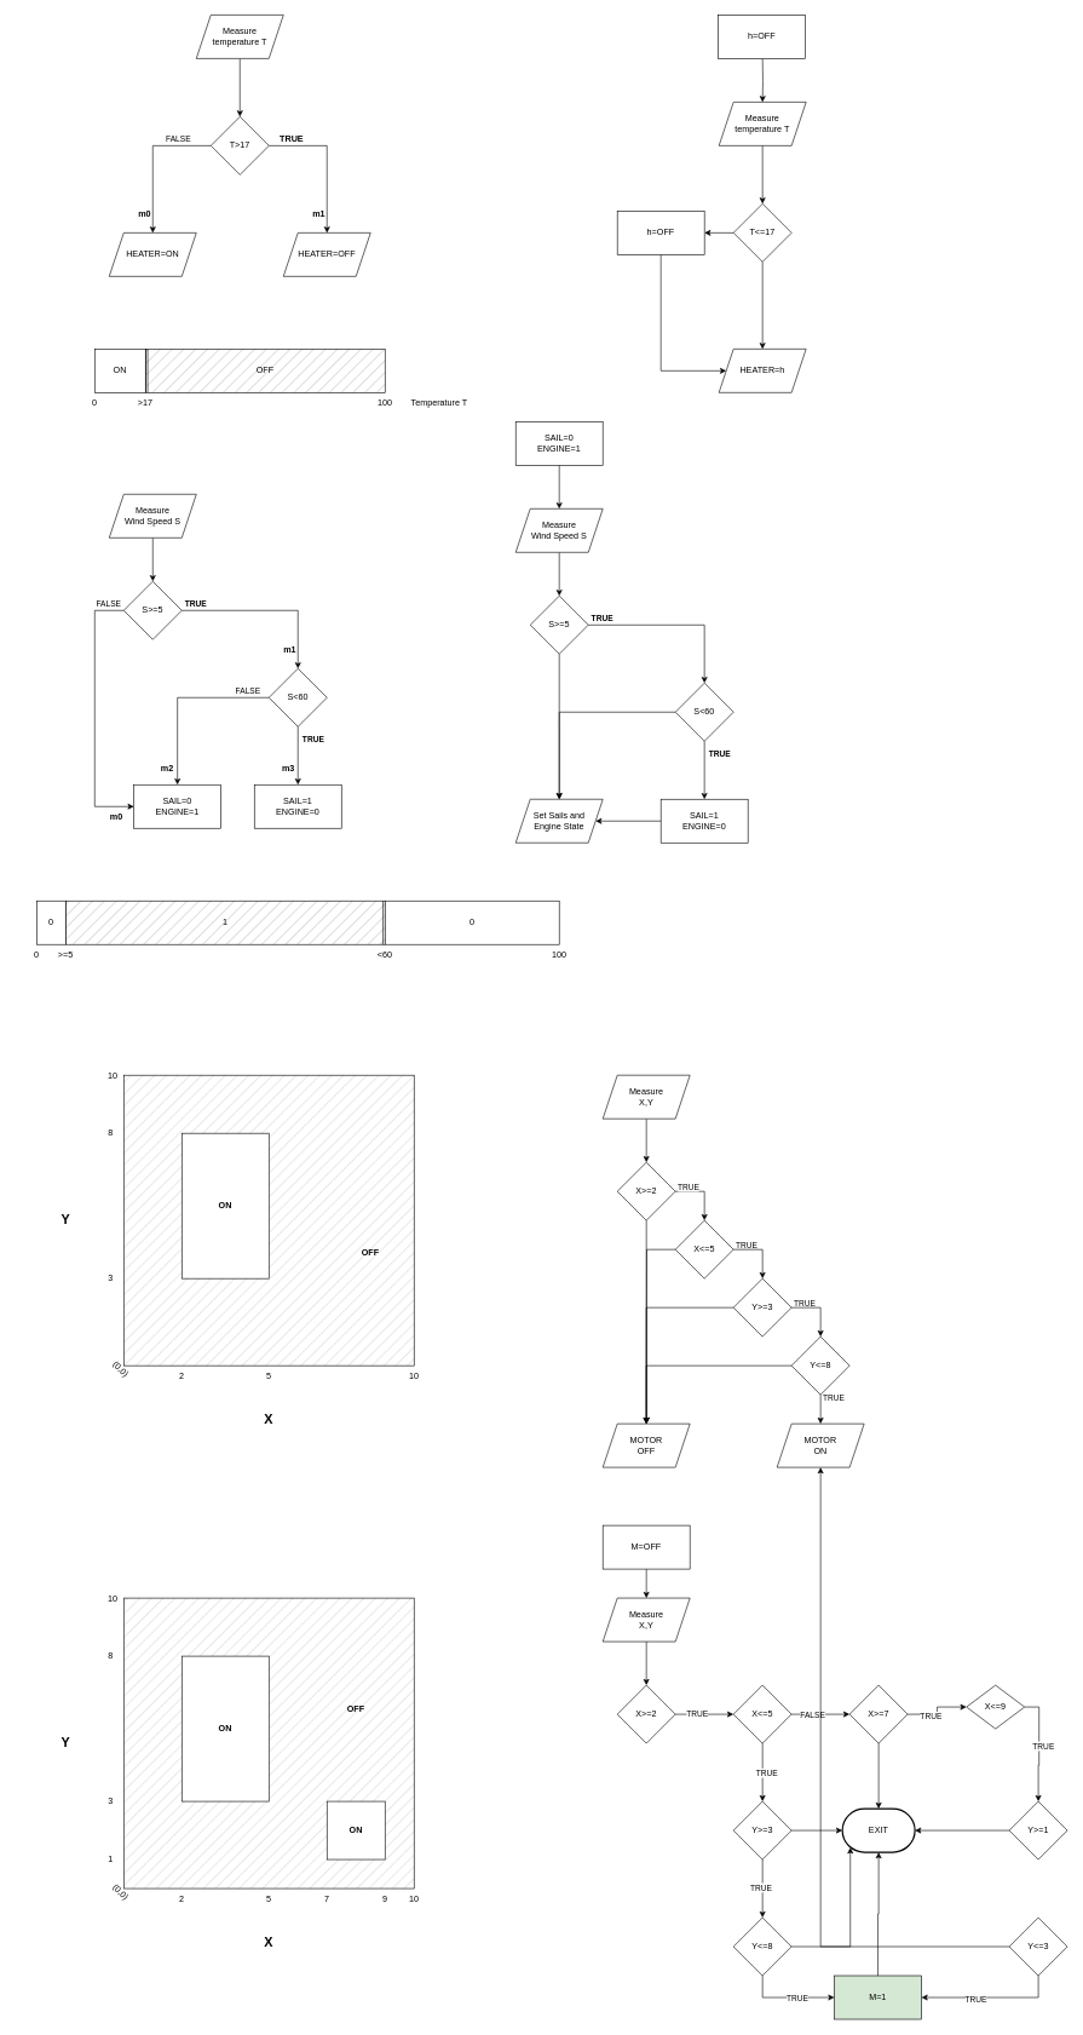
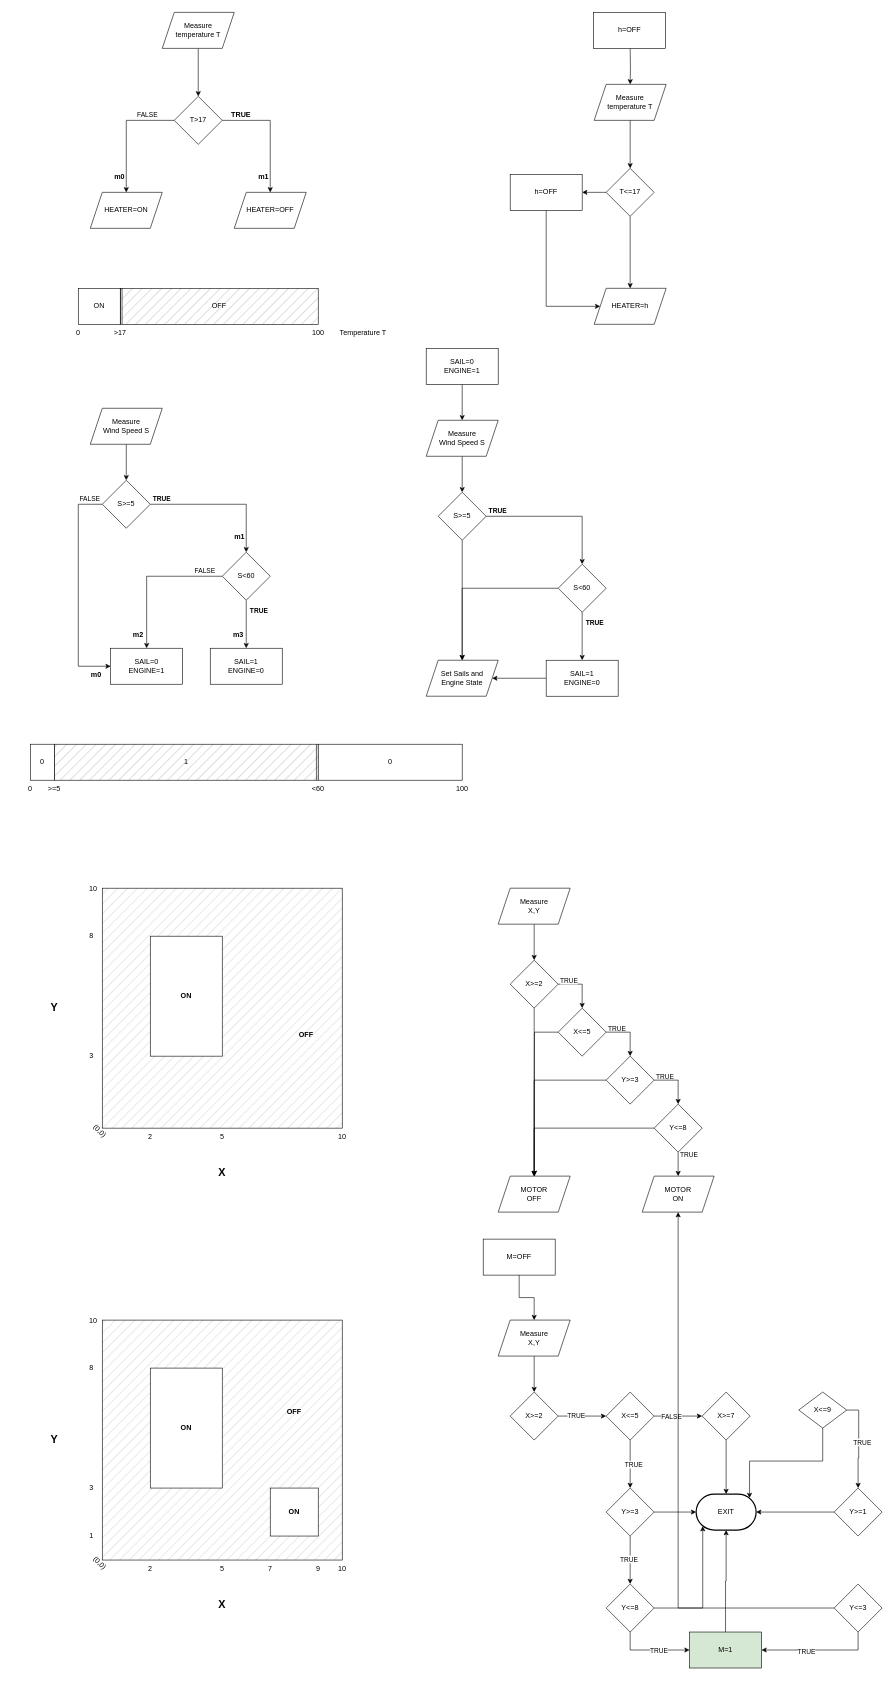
- <mxCell id="146" value="M=OFF" style="rounded=0;whiteSpace=wrap;html=1;" vertex="1" parent="1"><mxGeometry x="830" y="2100" width="120" height="60" as="geometry" /></mxCell>
+ <mxCell id="146" value="M=OFF" style="rounded=0;whiteSpace=wrap;html=1;" vertex="1" parent="1"><mxGeometry x="805" y="2065" width="120" height="60" as="geometry" /></mxCell>
- <mxCell id="110" style="edgeStyle=orthogonalEdgeStyle;rounded=0;orthogonalLoop=1;jettySize=auto;html=1;exitX=1;exitY=0.5;exitDx=0;exitDy=0;entryX=0;entryY=0.5;entryDx=0;entryDy=0;" parent="1" source="112" target="115" edge="1"><mxGeometry relative="1" as="geometry" /></mxCell>
- <mxCell id="111" value="TRUE" style="edgeLabel;html=1;align=center;verticalAlign=middle;resizable=0;points=[];" parent="110" vertex="1" connectable="0"><mxGeometry x="-0.311" y="-2" relative="1" as="geometry"><mxPoint as="offset" /></mxGeometry></mxCell>
+ <mxCell id="154" style="edgeStyle=orthogonalEdgeStyle;rounded=0;orthogonalLoop=1;jettySize=auto;html=1;exitX=0.5;exitY=1;exitDx=0;exitDy=0;entryX=0.89;entryY=0.11;entryDx=0;entryDy=0;entryPerimeter=0;" edge="1" parent="1" source="115" target="148"><mxGeometry relative="1" as="geometry" /></mxCell>
